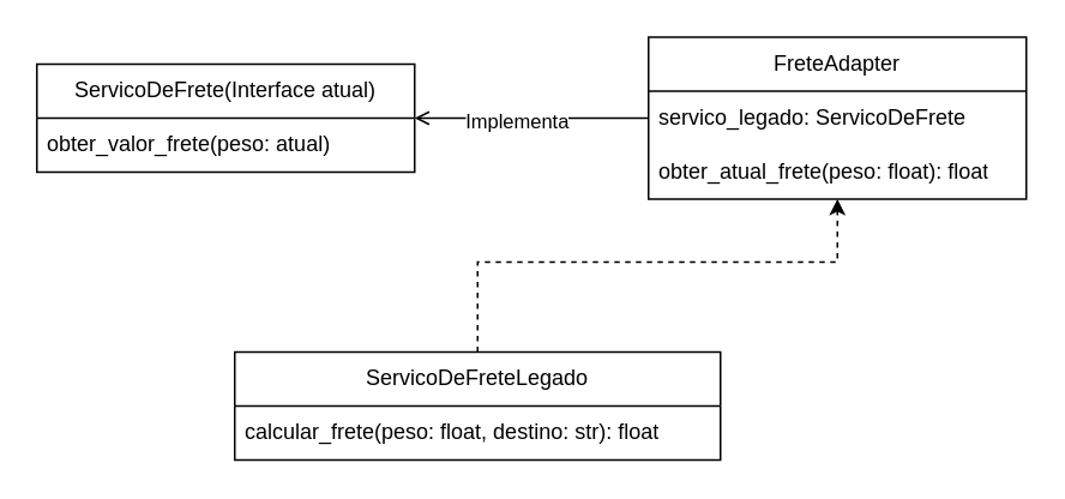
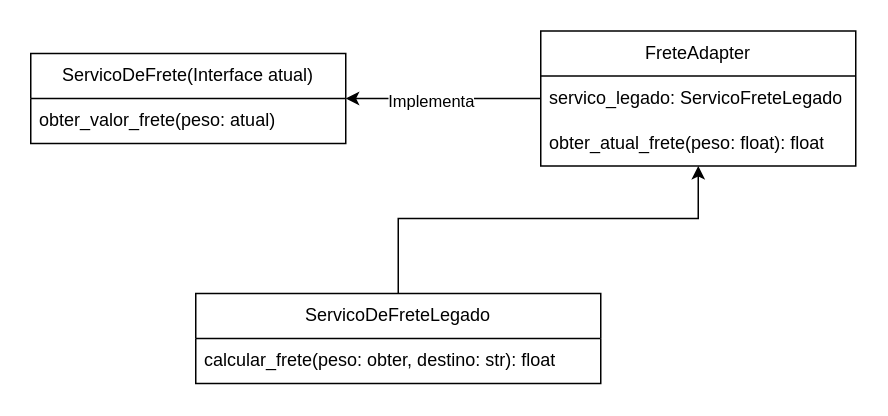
- <mxCell id="4" style="edgeStyle=orthogonalEdgeStyle;rounded=0;orthogonalLoop=1;jettySize=auto;html=1;endArrow=open;" edge="1" parent="1" source="6" target="2"><mxGeometry relative="1" as="geometry" /></mxCell>
+ <mxCell id="4" style="edgeStyle=orthogonalEdgeStyle;rounded=0;orthogonalLoop=1;jettySize=auto;html=1;" edge="1" parent="1" source="6" target="2"><mxGeometry relative="1" as="geometry" /></mxCell>
- <mxCell id="7" value="servico_legado: ServicoDeFrete" style="text;strokeColor=none;fillColor=none;align=left;verticalAlign=middle;spacingLeft=4;spacingRight=4;overflow=hidden;points=[[0,0.5],[1,0.5]];portConstraint=eastwest;rotatable=0;whiteSpace=wrap;html=1;" vertex="1" parent="6"><mxGeometry y="30" width="210" height="30" as="geometry" /></mxCell>
+ <mxCell id="7" value="servico_legado: ServicoFreteLegado" style="text;strokeColor=none;fillColor=none;align=left;verticalAlign=middle;spacingLeft=4;spacingRight=4;overflow=hidden;points=[[0,0.5],[1,0.5]];portConstraint=eastwest;rotatable=0;whiteSpace=wrap;html=1;" vertex="1" parent="6"><mxGeometry y="30" width="210" height="30" as="geometry" /></mxCell>
- <mxCell id="9" style="edgeStyle=orthogonalEdgeStyle;rounded=0;orthogonalLoop=1;jettySize=auto;html=1;dashed=1;" edge="1" parent="1" source="10" target="8"><mxGeometry relative="1" as="geometry"><Array as="points"><mxPoint x="265" y="145" /><mxPoint x="465" y="145" /></Array></mxGeometry></mxCell>
+ <mxCell id="9" style="edgeStyle=orthogonalEdgeStyle;rounded=0;orthogonalLoop=1;jettySize=auto;html=1;" edge="1" parent="1" source="10" target="8"><mxGeometry relative="1" as="geometry"><Array as="points"><mxPoint x="265" y="145" /><mxPoint x="465" y="145" /></Array></mxGeometry></mxCell>
- <mxCell id="11" value="calcular_frete(peso: float, destino: str): float" style="text;strokeColor=none;fillColor=none;align=left;verticalAlign=middle;spacingLeft=4;spacingRight=4;overflow=hidden;points=[[0,0.5],[1,0.5]];portConstraint=eastwest;rotatable=0;whiteSpace=wrap;html=1;" vertex="1" parent="10"><mxGeometry y="30" width="270" height="30" as="geometry" /></mxCell>
+ <mxCell id="11" value="calcular_frete(peso: obter, destino: str): float" style="text;strokeColor=none;fillColor=none;align=left;verticalAlign=middle;spacingLeft=4;spacingRight=4;overflow=hidden;points=[[0,0.5],[1,0.5]];portConstraint=eastwest;rotatable=0;whiteSpace=wrap;html=1;" vertex="1" parent="10"><mxGeometry y="30" width="270" height="30" as="geometry" /></mxCell>
